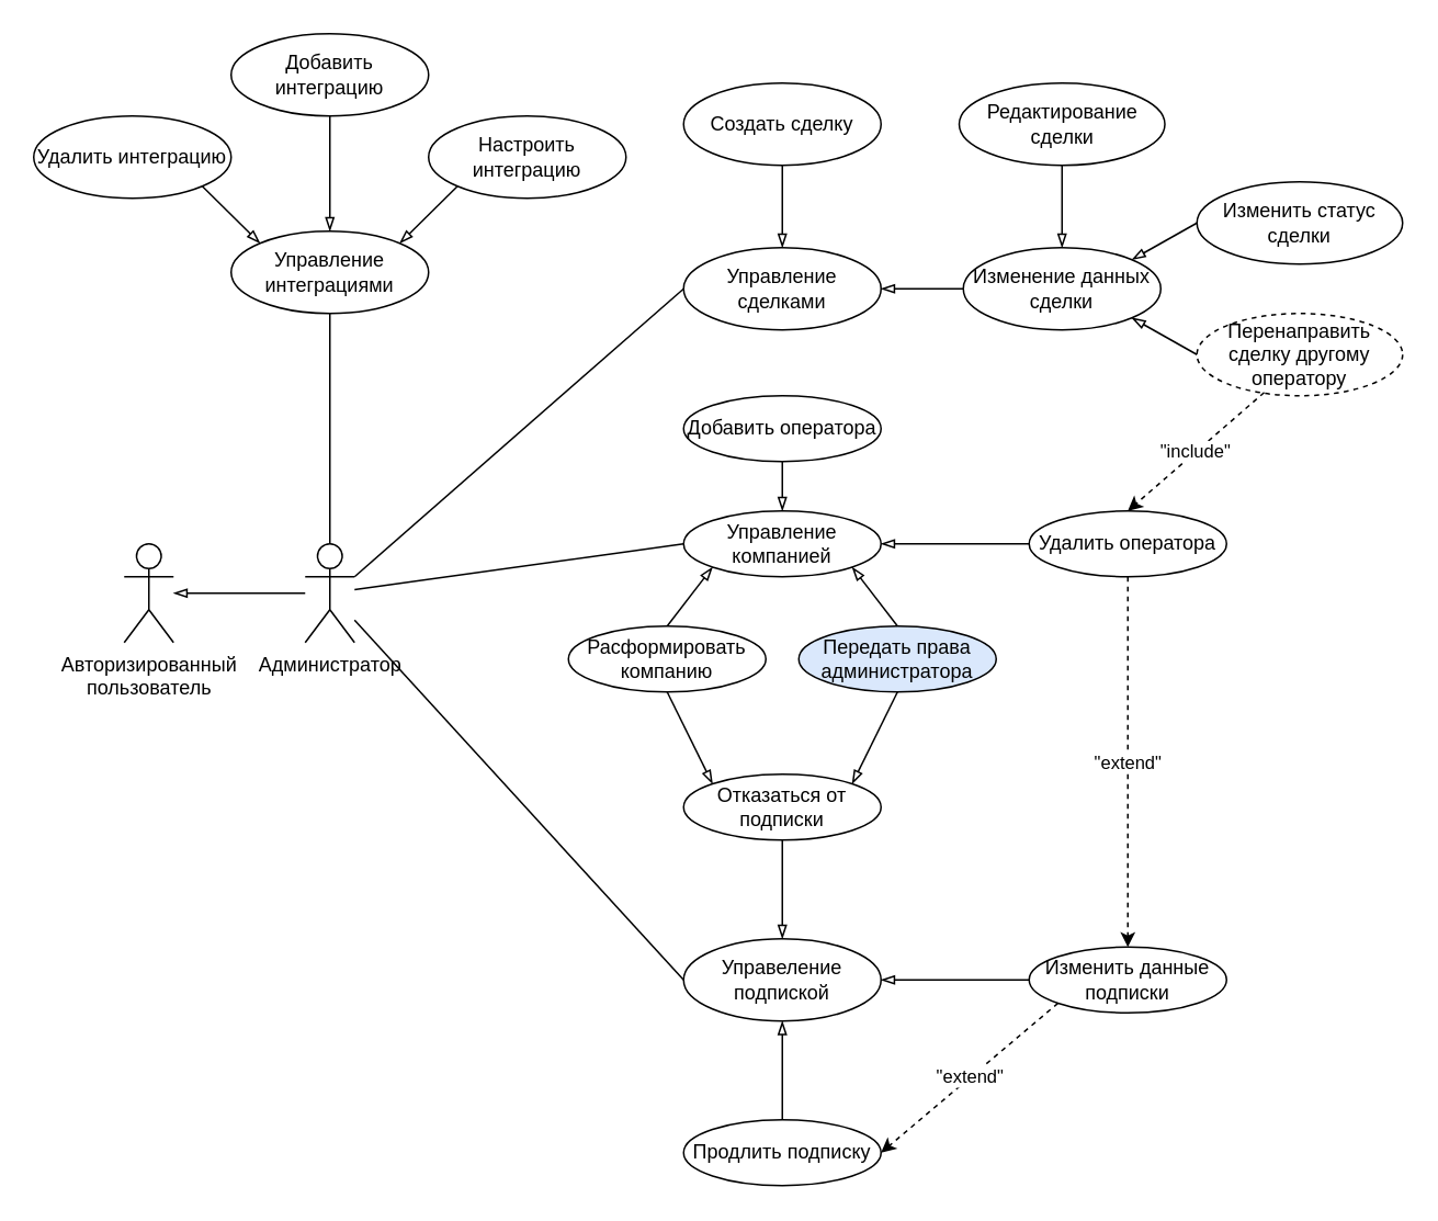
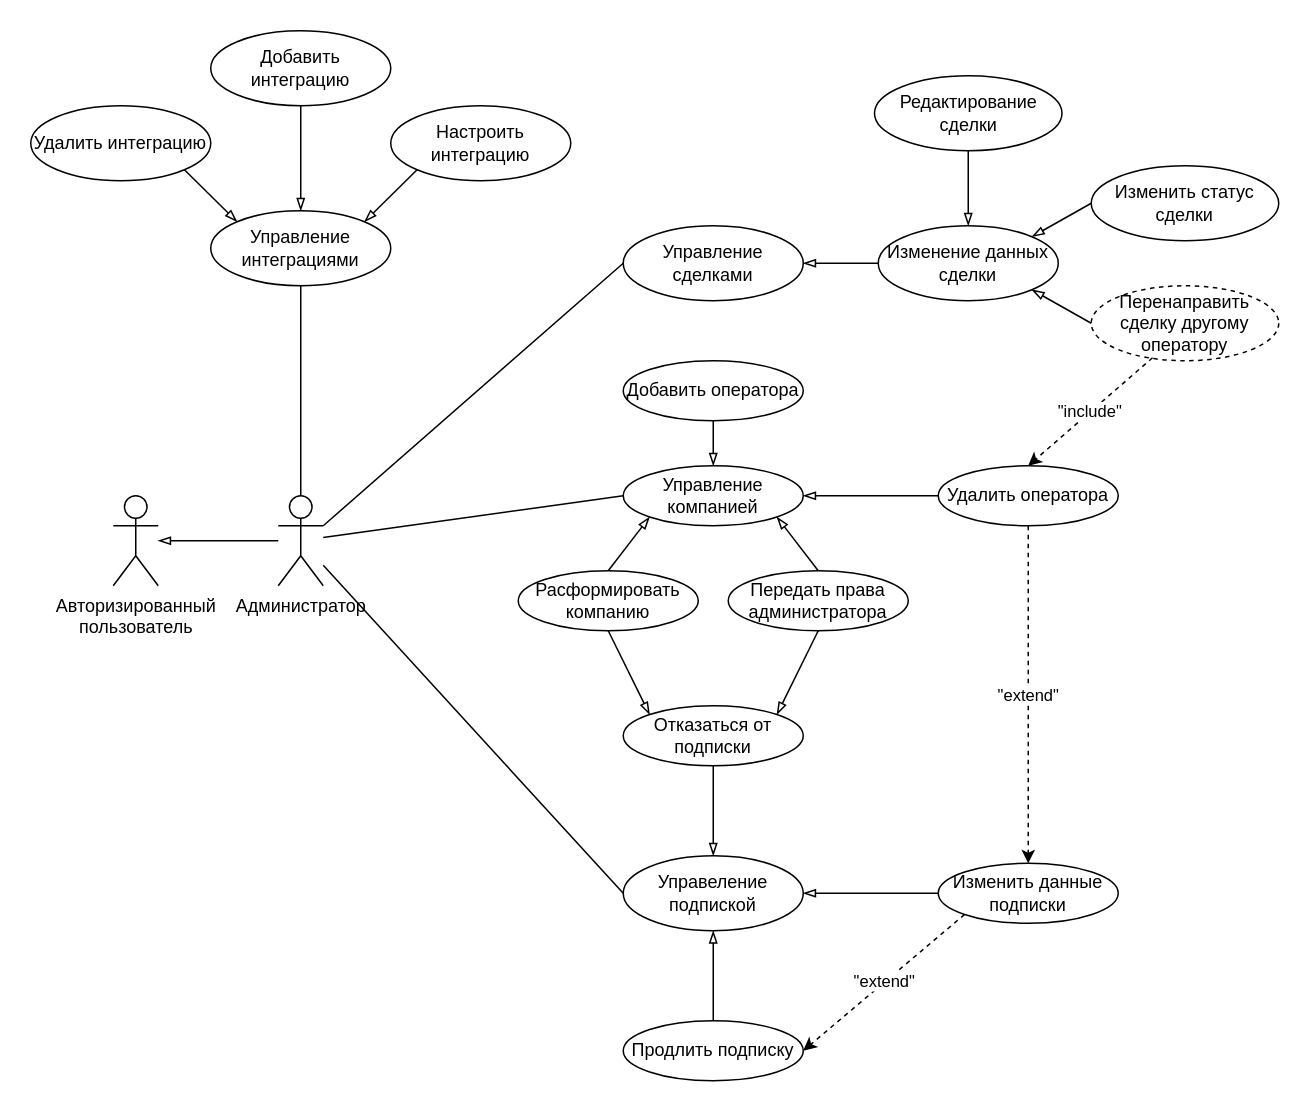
- <mxCell id="7" value="Создать сделку" style="ellipse;whiteSpace=wrap;html=1;" parent="1" vertex="1"><mxGeometry x="415" y="50" width="120" height="50" as="geometry" /></mxCell>
- <mxCell id="12" value="" style="endArrow=blockThin;html=1;rounded=0;endFill=0;exitX=0.5;exitY=1;exitDx=0;exitDy=0;entryX=0.5;entryY=0;entryDx=0;entryDy=0;" parent="1" source="7" target="10" edge="1"><mxGeometry width="50" height="50" relative="1" as="geometry"><mxPoint x="205" y="380" as="sourcePoint" /><mxPoint x="125" y="380" as="targetPoint" /></mxGeometry></mxCell>
- <mxCell id="18" value="Передать права администратора" style="ellipse;whiteSpace=wrap;html=1;fillColor=#dae8fc;" parent="1" vertex="1"><mxGeometry x="485" y="380" width="120" height="40" as="geometry" /></mxCell>
+ <mxCell id="18" value="Передать права администратора" style="ellipse;whiteSpace=wrap;html=1;" parent="1" vertex="1"><mxGeometry x="485" y="380" width="120" height="40" as="geometry" /></mxCell>
